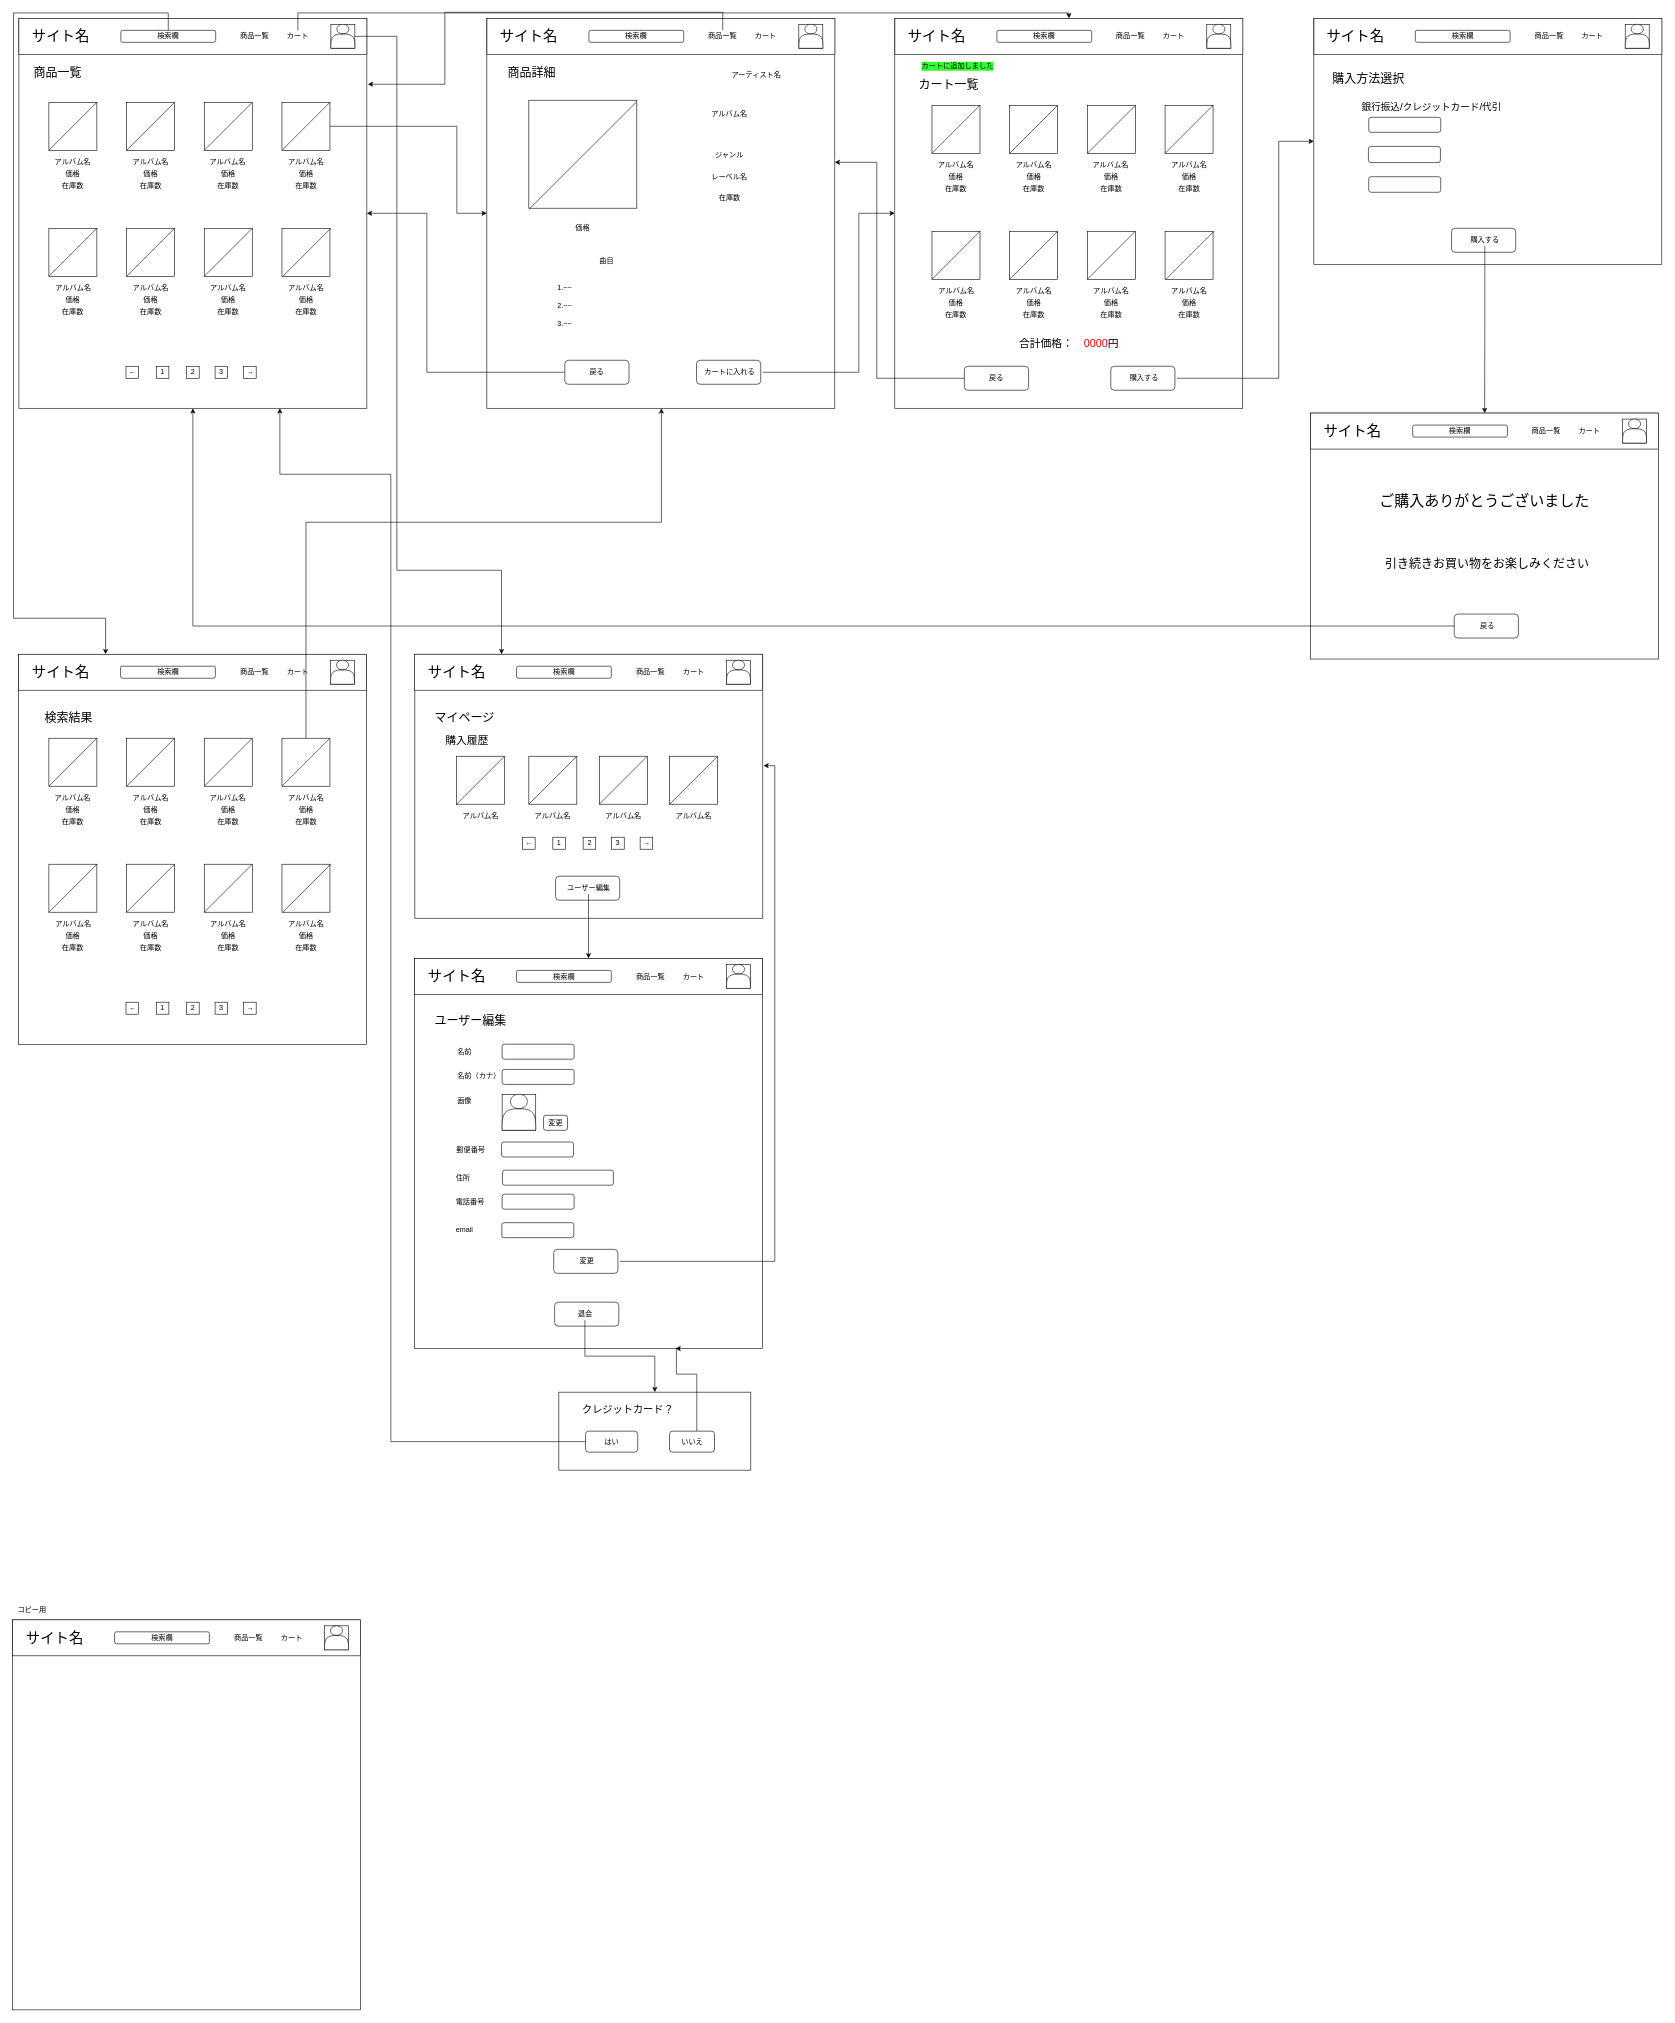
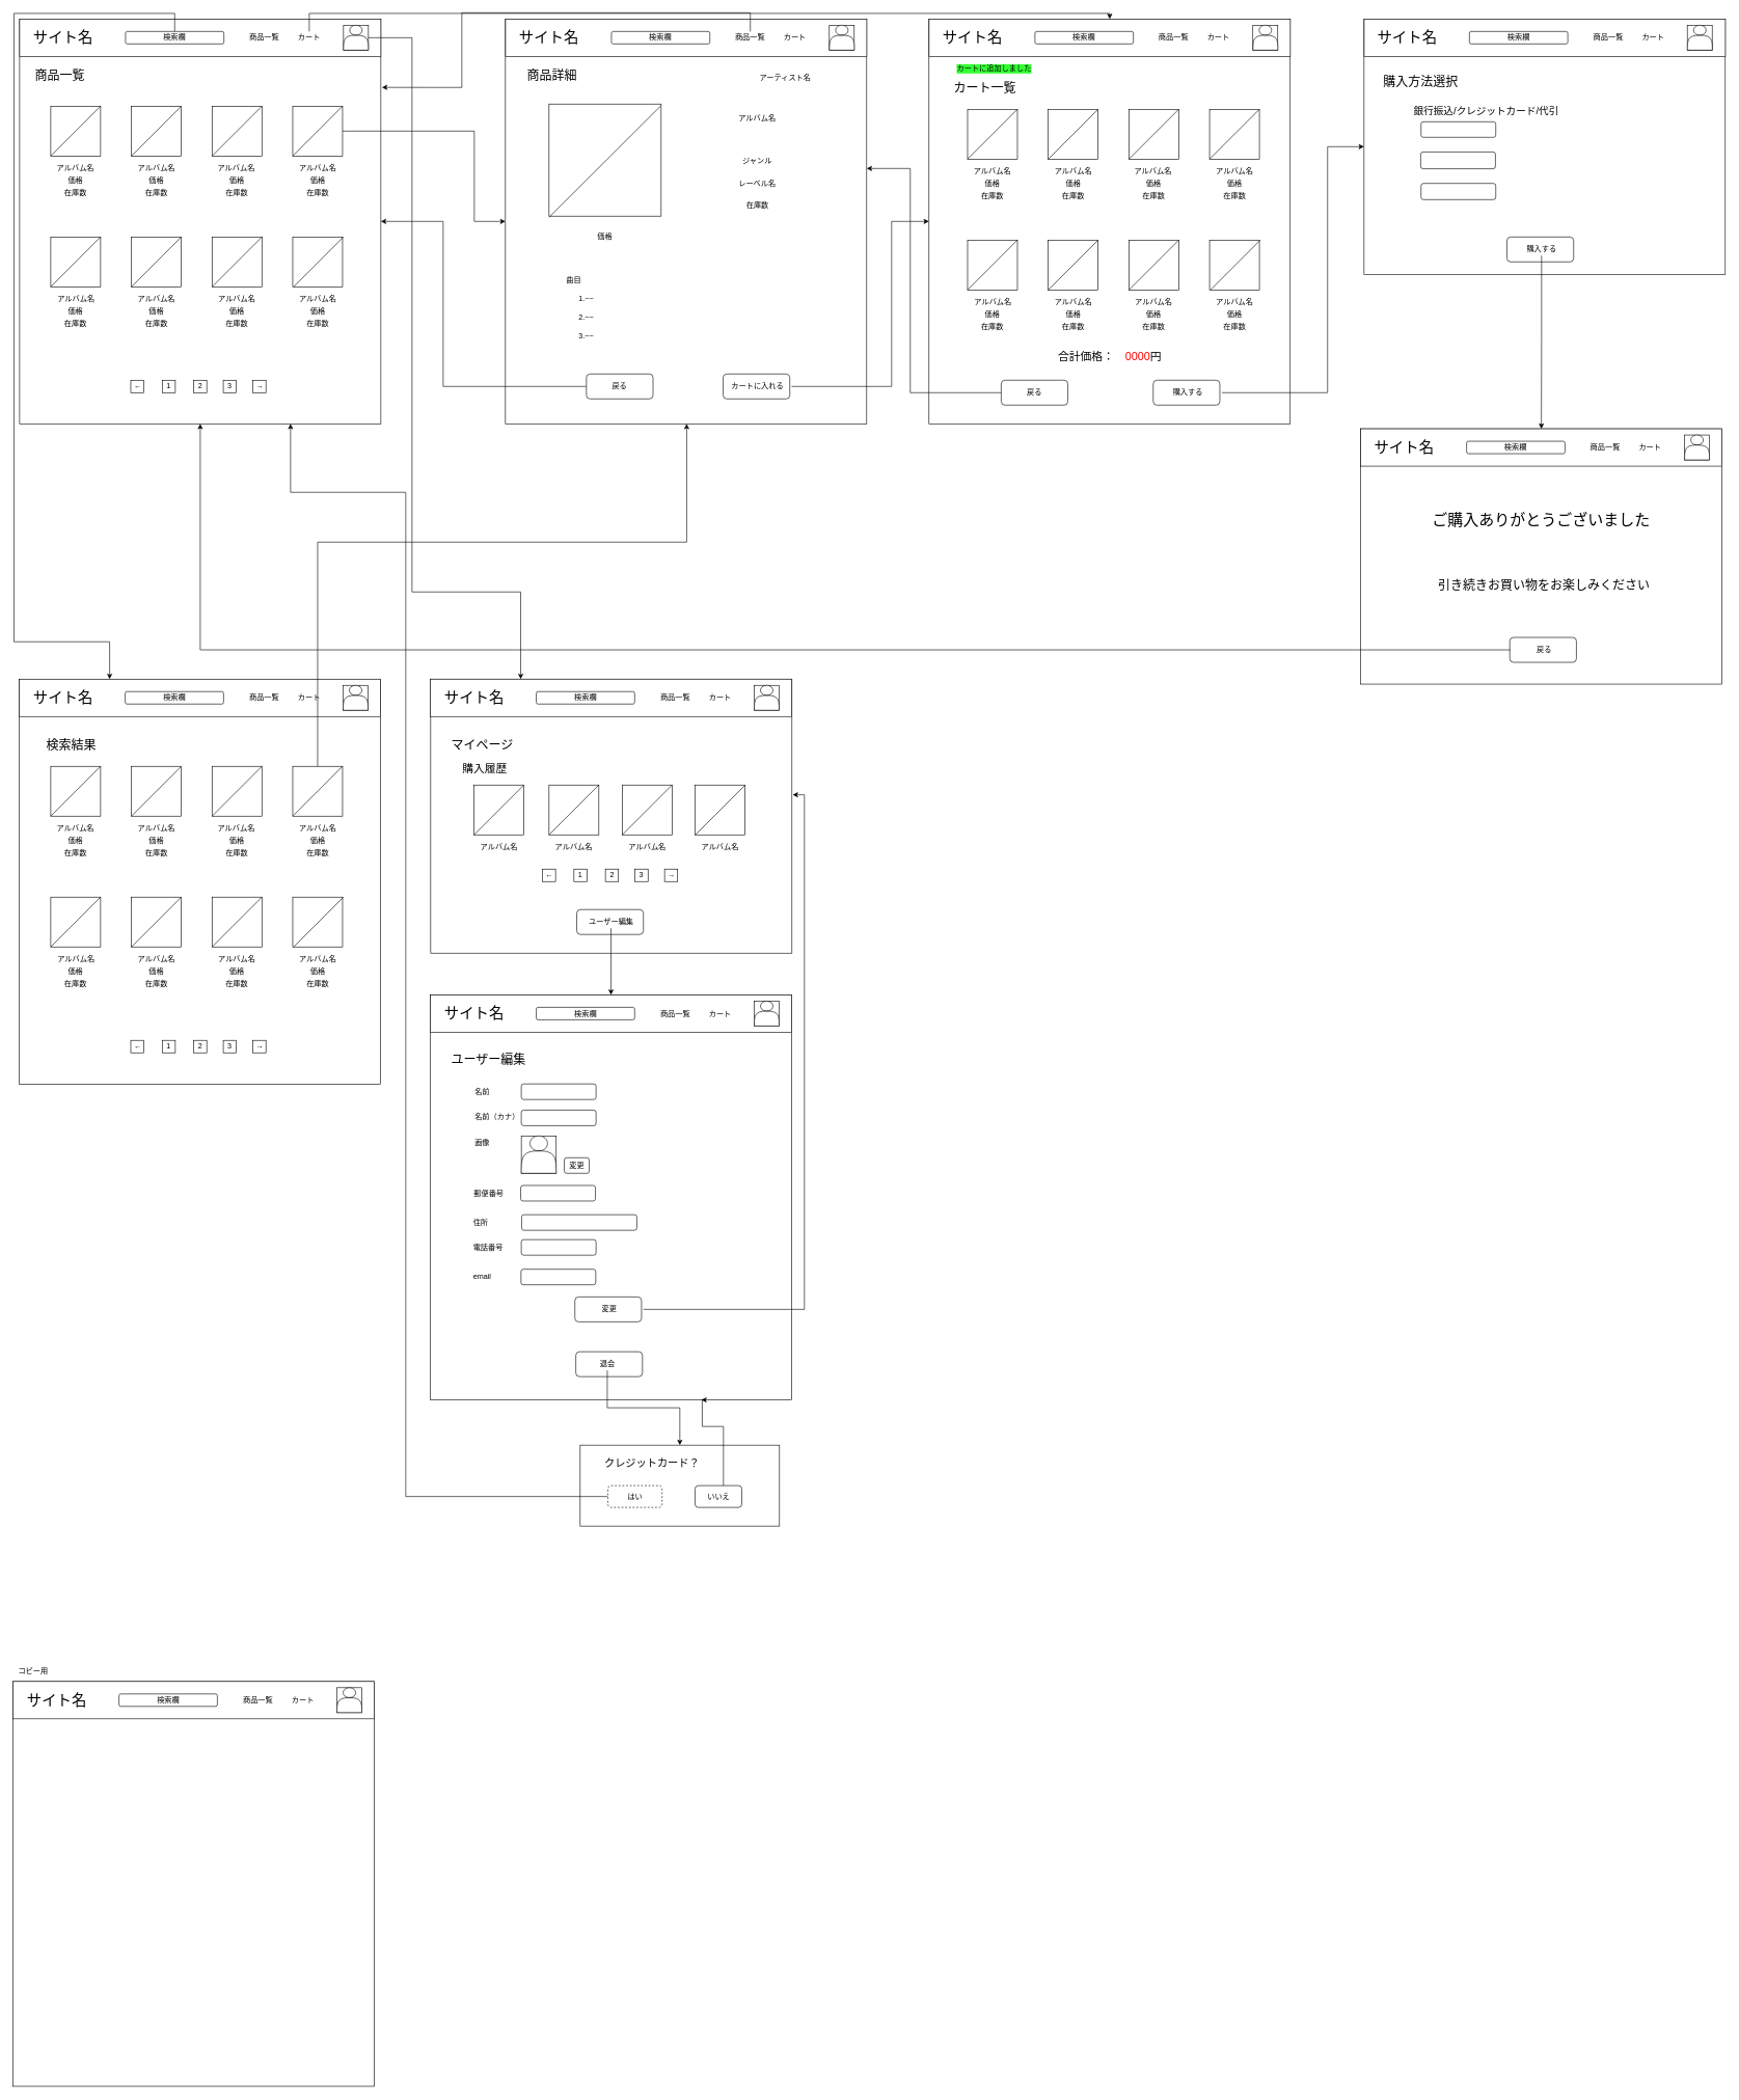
- <mxCell id="69" value="曲目" style="text;html=1;strokeColor=none;fillColor=none;align=center;verticalAlign=middle;whiteSpace=wrap;rounded=0;" vertex="1" parent="1"><mxGeometry x="991" y="425" width="40" height="20" as="geometry" /></mxCell>
+ <mxCell id="69" value="曲目" style="text;html=1;strokeColor=none;fillColor=none;align=center;verticalAlign=middle;whiteSpace=wrap;rounded=0;" vertex="1" parent="1"><mxGeometry x="901" y="440" width="40" height="20" as="geometry" /></mxCell>
- <mxCell id="299" value="はい" style="rounded=1;whiteSpace=wrap;html=1;labelBackgroundColor=none;" vertex="1" parent="1"><mxGeometry x="975.5" y="2385" width="87" height="35" as="geometry" /></mxCell>
+ <mxCell id="299" value="はい" style="rounded=1;whiteSpace=wrap;html=1;labelBackgroundColor=none;dashed=1;" vertex="1" parent="1"><mxGeometry x="975.5" y="2385" width="87" height="35" as="geometry" /></mxCell>
